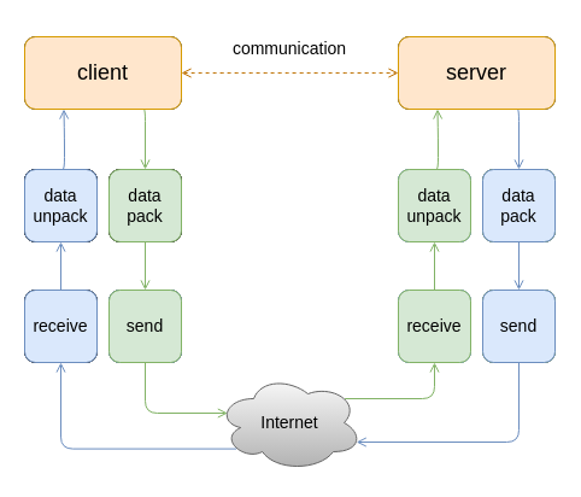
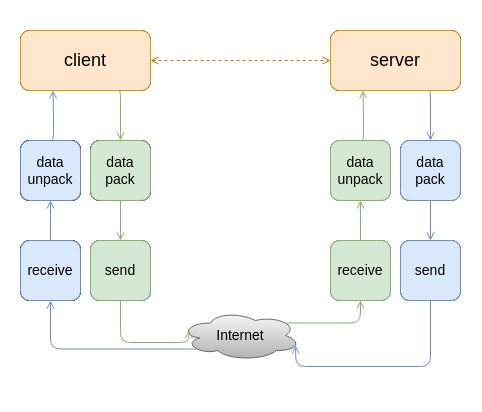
- <mxCell id="26" value="&lt;font style=&quot;font-size: 14px;&quot;&gt;communication&lt;/font&gt;" style="text;html=1;strokeColor=none;fillColor=none;align=center;verticalAlign=middle;whiteSpace=wrap;rounded=0;" parent="1" vertex="1"><mxGeometry x="190" y="20" width="100" height="40" as="geometry" /></mxCell>
- <mxCell id="4" value="Internet" style="ellipse;shape=cloud;whiteSpace=wrap;html=1;fontSize=14;fillColor=#f5f5f5;gradientColor=#b3b3b3;strokeColor=#666666;" parent="1" vertex="1"><mxGeometry x="180" y="310" width="120" height="80" as="geometry" /></mxCell>
+ <mxCell id="4" value="Internet" style="ellipse;shape=cloud;whiteSpace=wrap;html=1;fontSize=14;fillColor=#f5f5f5;gradientColor=#b3b3b3;strokeColor=#666666;" parent="1" vertex="1"><mxGeometry x="180" y="310" width="120" height="50" as="geometry" /></mxCell>
